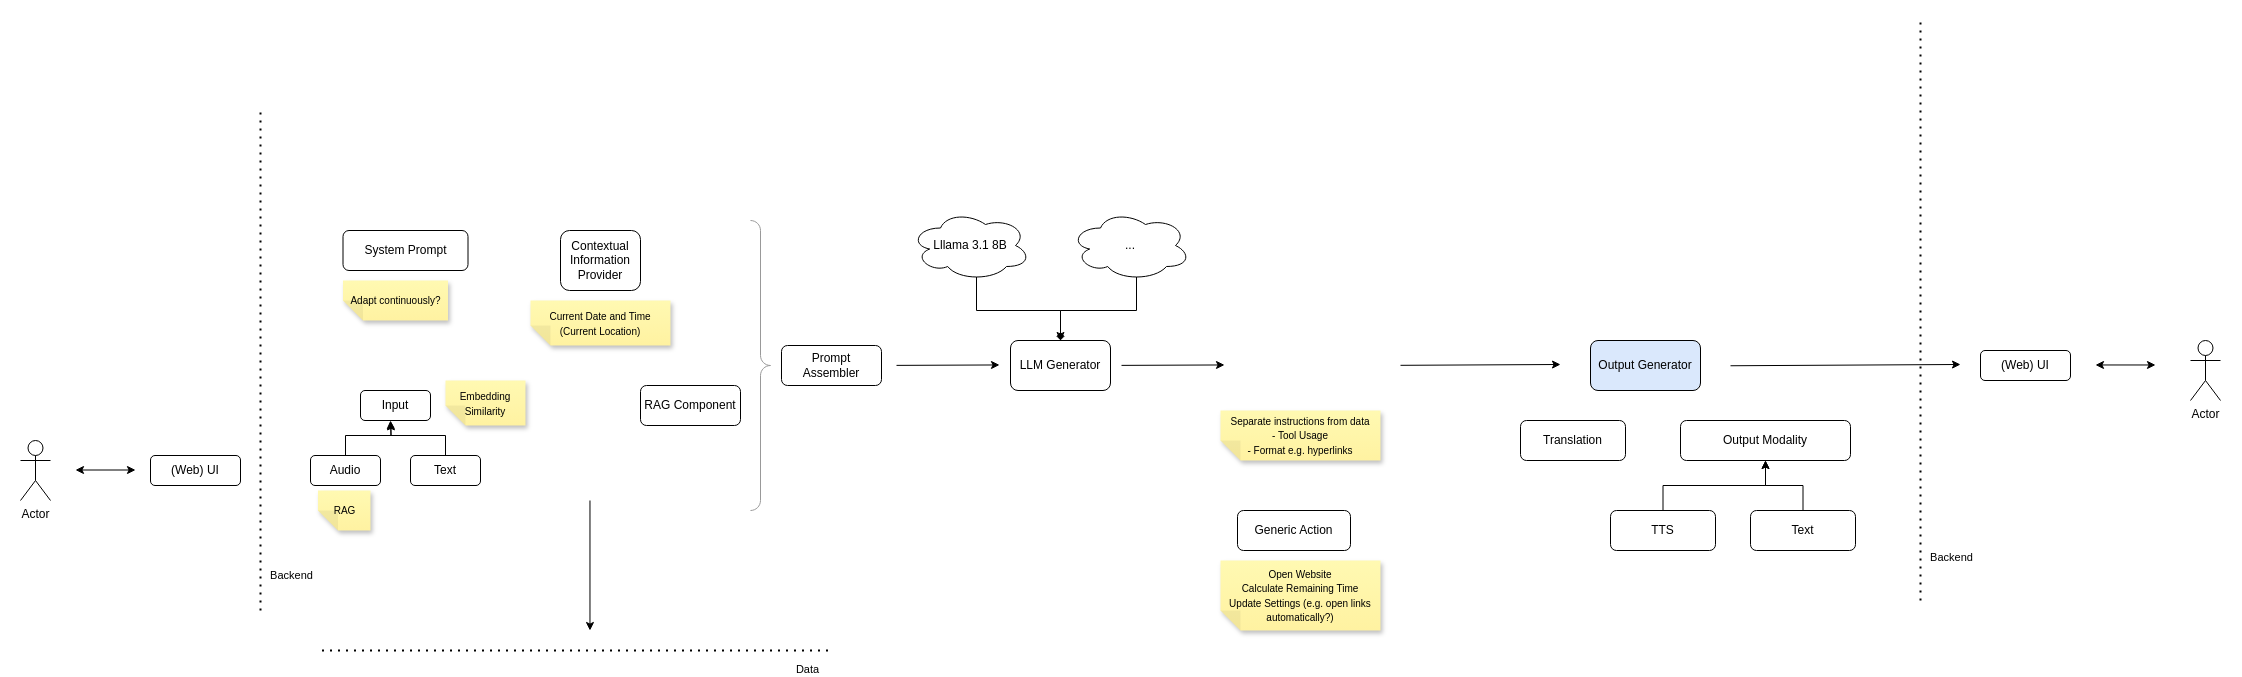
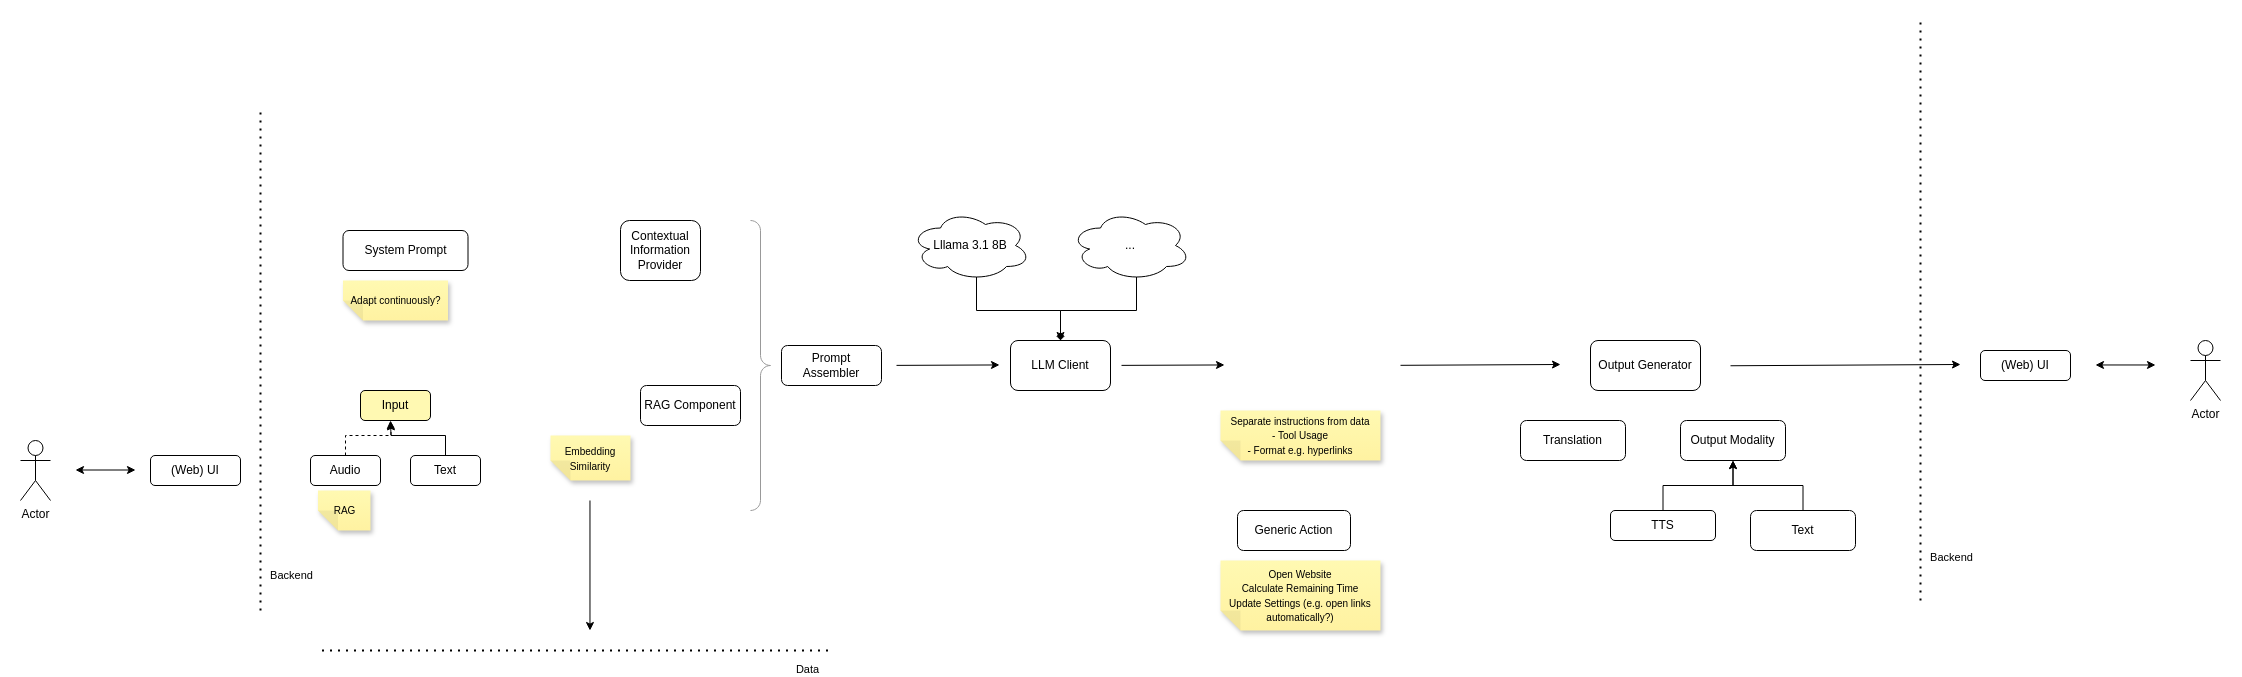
- <mxCell id="17" value="Contextual Information&lt;div&gt;Provider&lt;/div&gt;" style="rounded=1;whiteSpace=wrap;html=1;" vertex="1" parent="1"><mxGeometry x="560" y="230" width="80" height="60" as="geometry" /></mxCell>
+ <mxCell id="17" value="Contextual Information&lt;div&gt;Provider&lt;/div&gt;" style="rounded=1;whiteSpace=wrap;html=1;" vertex="1" parent="1"><mxGeometry x="620" y="220" width="80" height="60" as="geometry" /></mxCell>
- <mxCell id="18" value="&lt;font style=&quot;font-size: 10px;&quot;&gt;Current Date and Time&lt;/font&gt;&lt;div&gt;&lt;font style=&quot;font-size: 10px;&quot;&gt;(Current Location)&lt;/font&gt;&lt;/div&gt;" style="shape=note;whiteSpace=wrap;html=1;backgroundOutline=1;fontColor=#000000;darkOpacity=0.05;fillColor=#FFF9B2;strokeColor=none;fillStyle=solid;direction=west;gradientDirection=north;gradientColor=#FFF2A1;shadow=1;size=20;pointerEvents=1;" vertex="1" parent="1"><mxGeometry x="530" y="300" width="140" height="45" as="geometry" /></mxCell>
- <mxCell id="24" value="LLM Generator" style="rounded=1;whiteSpace=wrap;html=1;" vertex="1" parent="1"><mxGeometry x="1010" y="340" width="100" height="50" as="geometry" /></mxCell>
+ <mxCell id="24" value="LLM Client" style="rounded=1;whiteSpace=wrap;html=1;" vertex="1" parent="1"><mxGeometry x="1010" y="340" width="100" height="50" as="geometry" /></mxCell>
- <mxCell id="34" value="Output Generator" style="rounded=1;whiteSpace=wrap;html=1;fillColor=#dae8fc;" vertex="1" parent="1"><mxGeometry x="1590" y="340" width="110" height="50" as="geometry" /></mxCell>
+ <mxCell id="34" value="Output Generator" style="rounded=1;whiteSpace=wrap;html=1;" vertex="1" parent="1"><mxGeometry x="1590" y="340" width="110" height="50" as="geometry" /></mxCell>
- <mxCell id="15" value="&lt;font style=&quot;font-size: 10px;&quot;&gt;Embedding&lt;/font&gt;&lt;div&gt;&lt;font style=&quot;font-size: 10px;&quot;&gt;Similarity&lt;/font&gt;&lt;/div&gt;" style="shape=note;whiteSpace=wrap;html=1;backgroundOutline=1;fontColor=#000000;darkOpacity=0.05;fillColor=#FFF9B2;strokeColor=none;fillStyle=solid;direction=west;gradientDirection=north;gradientColor=#FFF2A1;shadow=1;size=20;pointerEvents=1;" vertex="1" parent="1"><mxGeometry x="445" y="380" width="80" height="45" as="geometry" /></mxCell>
+ <mxCell id="15" value="&lt;font style=&quot;font-size: 10px;&quot;&gt;Embedding&lt;/font&gt;&lt;div&gt;&lt;font style=&quot;font-size: 10px;&quot;&gt;Similarity&lt;/font&gt;&lt;/div&gt;" style="shape=note;whiteSpace=wrap;html=1;backgroundOutline=1;fontColor=#000000;darkOpacity=0.05;fillColor=#FFF9B2;strokeColor=none;fillStyle=solid;direction=west;gradientDirection=north;gradientColor=#FFF2A1;shadow=1;size=20;pointerEvents=1;" vertex="1" parent="1"><mxGeometry x="550" y="435" width="80" height="45" as="geometry" /></mxCell>
- <mxCell id="7" value="Input" style="rounded=1;whiteSpace=wrap;html=1;" vertex="1" parent="1"><mxGeometry x="360" y="390" width="70" height="30" as="geometry" /></mxCell>
+ <mxCell id="7" value="Input" style="rounded=1;whiteSpace=wrap;html=1;fillColor=#fff9b2;" vertex="1" parent="1"><mxGeometry x="360" y="390" width="70" height="30" as="geometry" /></mxCell>
- <mxCell id="14" style="edgeStyle=orthogonalEdgeStyle;rounded=0;orthogonalLoop=1;jettySize=auto;html=1;exitX=0.5;exitY=0;exitDx=0;exitDy=0;entryX=0.435;entryY=1.044;entryDx=0;entryDy=0;entryPerimeter=0;" edge="1" parent="1" source="8" target="7"><mxGeometry relative="1" as="geometry" /></mxCell>
+ <mxCell id="14" style="edgeStyle=orthogonalEdgeStyle;rounded=0;orthogonalLoop=1;jettySize=auto;html=1;exitX=0.5;exitY=0;exitDx=0;exitDy=0;entryX=0.435;entryY=1.044;entryDx=0;entryDy=0;entryPerimeter=0;dashed=1;" edge="1" parent="1" source="8" target="7"><mxGeometry relative="1" as="geometry" /></mxCell>
- <mxCell id="41" value="Output Modality" style="rounded=1;whiteSpace=wrap;html=1;" vertex="1" parent="1"><mxGeometry x="1680" y="420" width="170" height="40" as="geometry" /></mxCell>
+ <mxCell id="41" value="Output Modality" style="rounded=1;whiteSpace=wrap;html=1;" vertex="1" parent="1"><mxGeometry x="1680" y="420" width="105" height="40" as="geometry" /></mxCell>
- <mxCell id="37" value="TTS" style="rounded=1;whiteSpace=wrap;html=1;" vertex="1" parent="1"><mxGeometry x="1610" y="510" width="105" height="40" as="geometry" /></mxCell>
+ <mxCell id="37" value="TTS" style="rounded=1;whiteSpace=wrap;html=1;" vertex="1" parent="1"><mxGeometry x="1610" y="510" width="105" height="30" as="geometry" /></mxCell>
